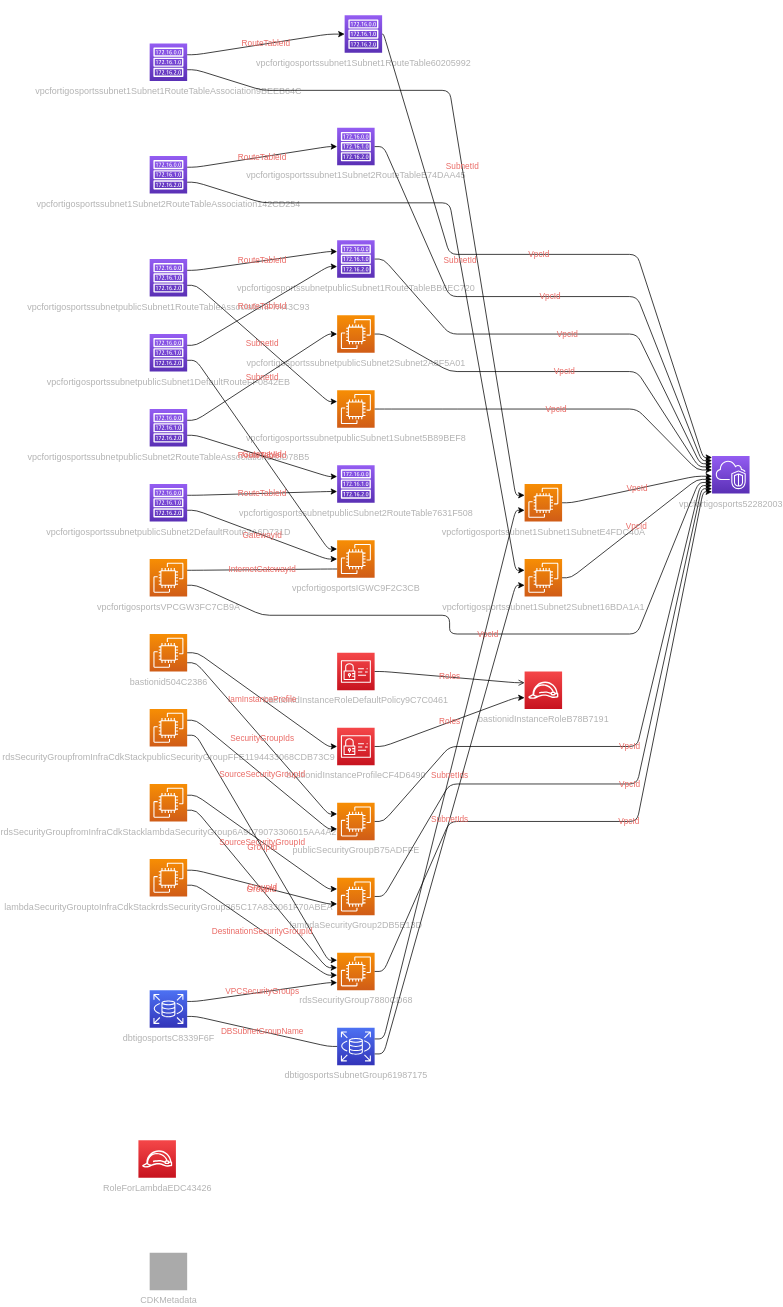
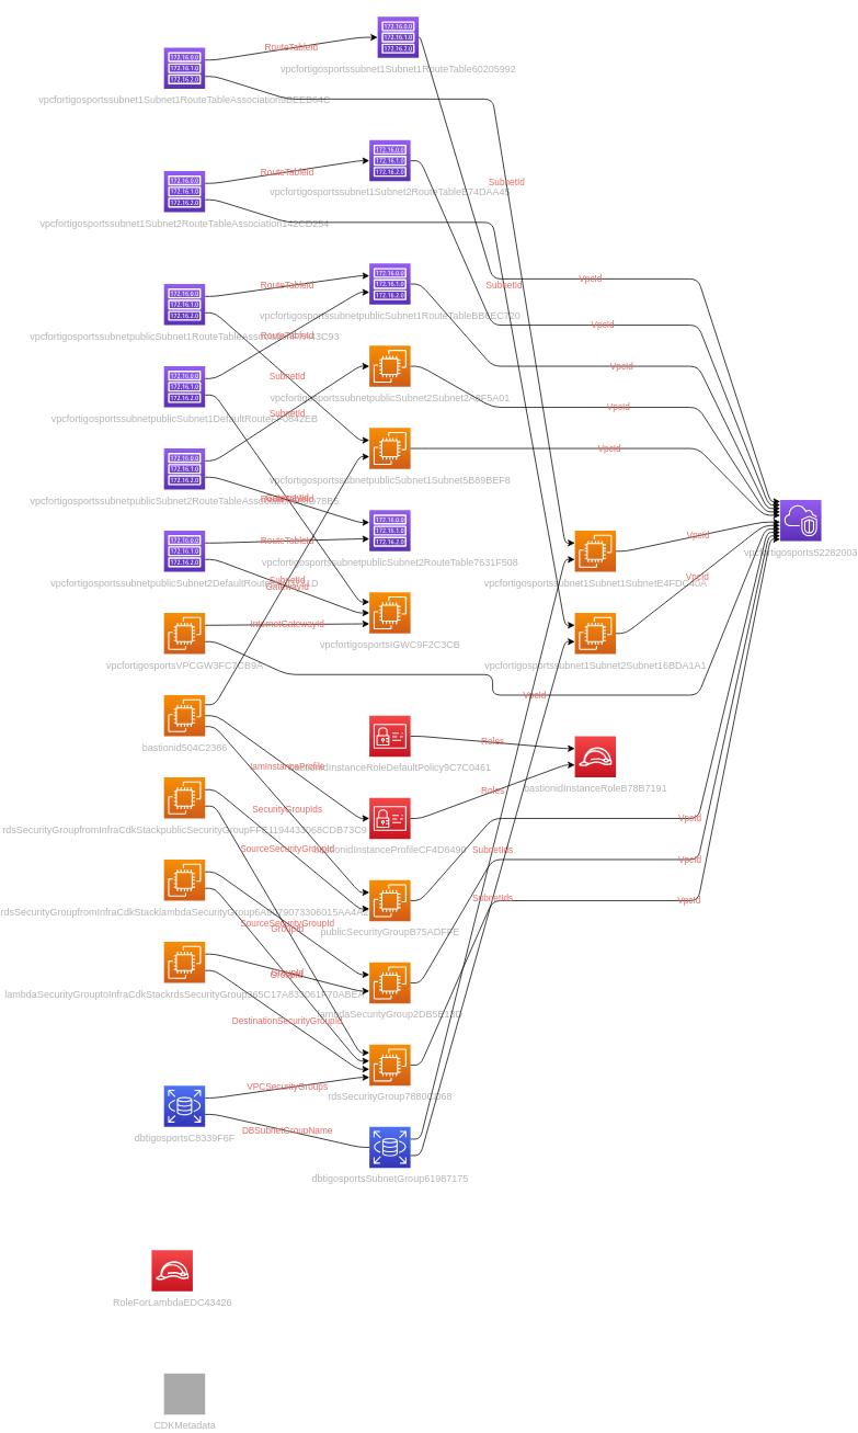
+ <mxCell id="58" value="SubnetId" style="edgeStyle=orthogonalEdgeStyle;rounded=1;orthogonalLoop=1;jettySize=auto;html=1;labelBackgroundColor=none;fontColor=#EA6B66;noEdgeStyle=1;orthogonal=1;" edge="1" parent="1" source="23" target="9"><mxGeometry relative="1" as="geometry"><Array as="points"><mxPoint x="97" y="856.667" /><mxPoint x="273" y="555" /></Array></mxGeometry></mxCell>
- <mxCell id="53" value="InternetGatewayId" style="edgeStyle=orthogonalEdgeStyle;rounded=1;orthogonalLoop=1;jettySize=auto;html=1;labelBackgroundColor=none;fontColor=#EA6B66;noEdgeStyle=1;orthogonal=1;endArrow=none;" edge="1" parent="1" source="18" target="17"><mxGeometry relative="1" as="geometry"><Array as="points"><mxPoint x="97" y="760" /><mxPoint x="273" y="758.333" /></Array></mxGeometry></mxCell>
+ <mxCell id="53" value="InternetGatewayId" style="edgeStyle=orthogonalEdgeStyle;rounded=1;orthogonalLoop=1;jettySize=auto;html=1;labelBackgroundColor=none;fontColor=#EA6B66;noEdgeStyle=1;orthogonal=1;" edge="1" parent="1" source="18" target="17"><mxGeometry relative="1" as="geometry"><Array as="points"><mxPoint x="97" y="760" /><mxPoint x="273" y="758.333" /></Array></mxGeometry></mxCell>
- <mxCell id="55" value="Roles" style="edgeStyle=orthogonalEdgeStyle;rounded=1;orthogonalLoop=1;jettySize=auto;html=1;labelBackgroundColor=none;fontColor=#EA6B66;noEdgeStyle=1;orthogonal=1;endArrow=open;" edge="1" parent="1" source="21" target="20"><mxGeometry relative="1" as="geometry"><Array as="points"><mxPoint x="347" y="895" /><mxPoint x="523" y="910" /></Array></mxGeometry></mxCell>
+ <mxCell id="55" value="Roles" style="edgeStyle=orthogonalEdgeStyle;rounded=1;orthogonalLoop=1;jettySize=auto;html=1;labelBackgroundColor=none;fontColor=#EA6B66;noEdgeStyle=1;orthogonal=1;" edge="1" parent="1" source="21" target="20"><mxGeometry relative="1" as="geometry"><Array as="points"><mxPoint x="347" y="895" /><mxPoint x="523" y="910" /></Array></mxGeometry></mxCell>
